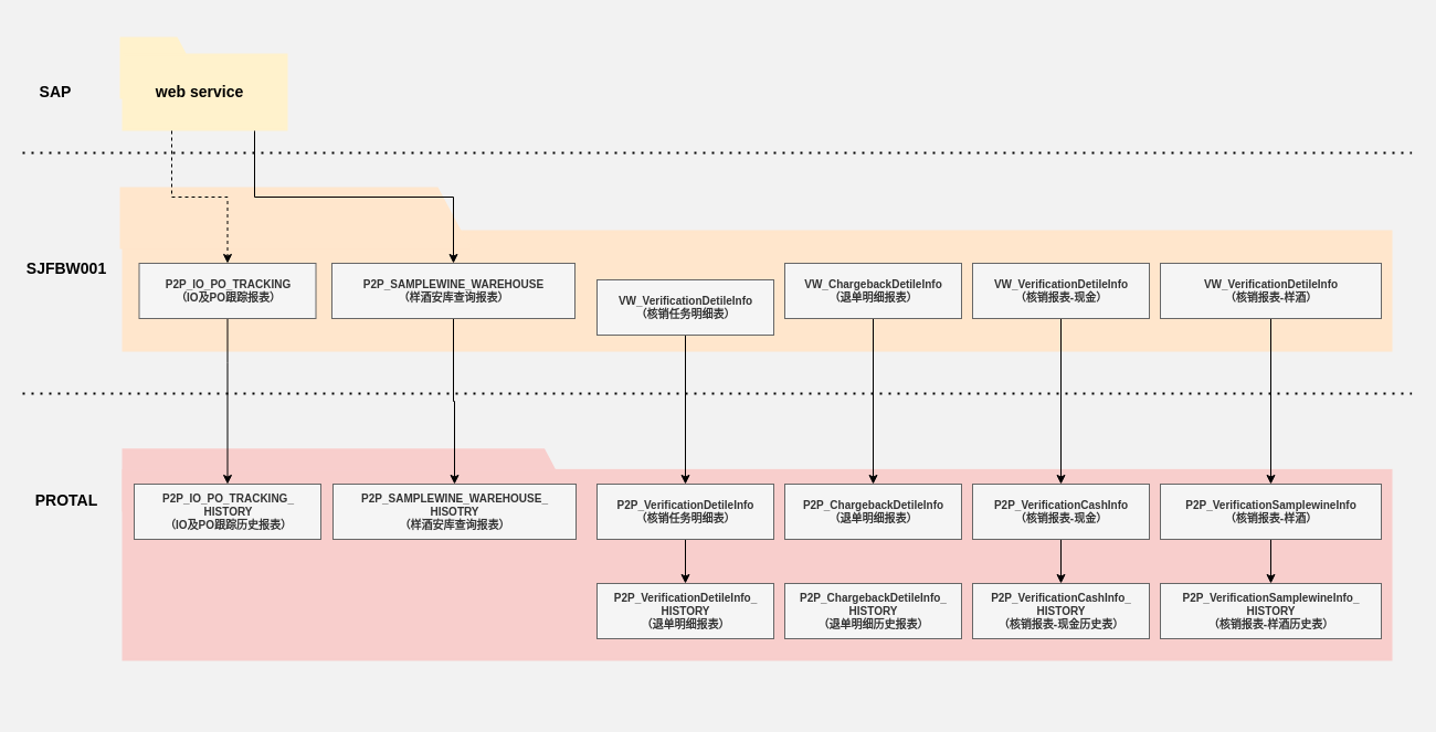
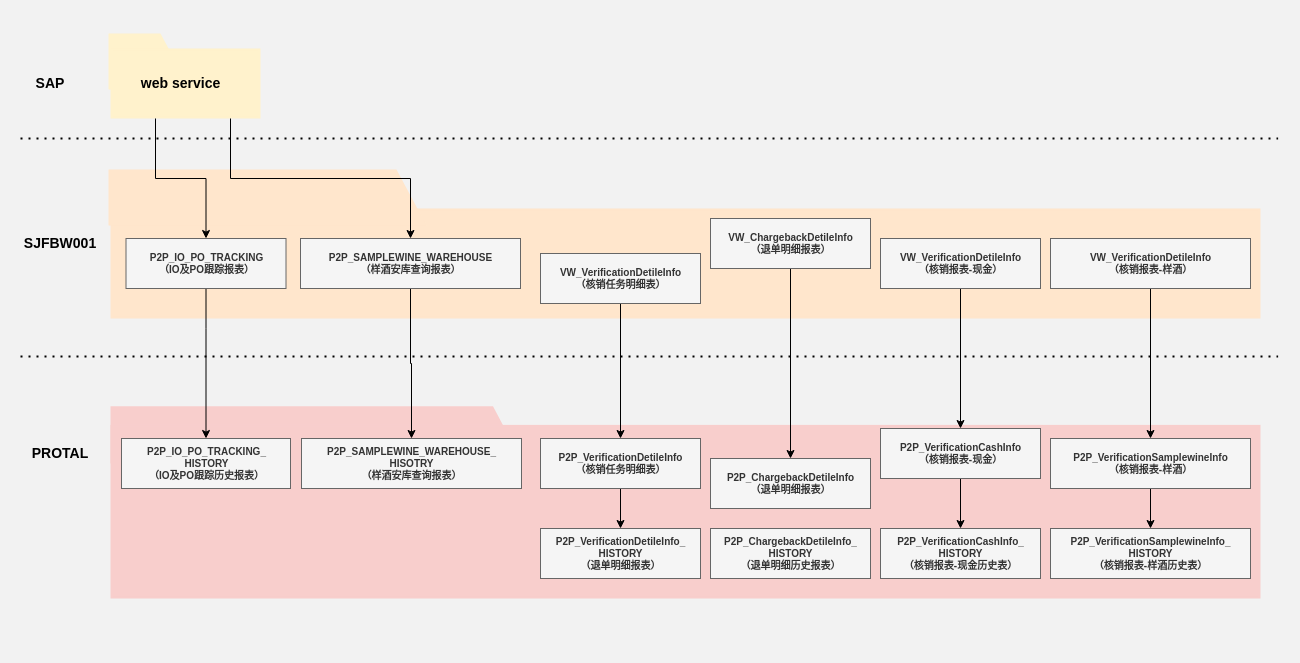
- <mxCell id="8" style="edgeStyle=orthogonalEdgeStyle;rounded=0;orthogonalLoop=1;jettySize=auto;html=1;exitX=0.25;exitY=1;exitDx=0;exitDy=0;fontSize=10;dashed=1;" edge="1" parent="1" source="10" target="15"><mxGeometry relative="1" as="geometry" /></mxCell>
+ <mxCell id="8" style="edgeStyle=orthogonalEdgeStyle;rounded=0;orthogonalLoop=1;jettySize=auto;html=1;exitX=0.25;exitY=1;exitDx=0;exitDy=0;fontSize=10;" edge="1" parent="1" source="10" target="15"><mxGeometry relative="1" as="geometry" /></mxCell>
- <mxCell id="22" value="VW_ChargebackDetileInfo&lt;br&gt;（退单明细报表）" style="text;html=1;fontSize=10;fontStyle=1;verticalAlign=middle;align=center;rounded=0;shadow=0;sketch=0;arcSize=12;strokeWidth=1;fillColor=#f5f5f5;fontColor=#333333;strokeColor=#666666;" vertex="1" parent="1"><mxGeometry x="710" y="238" width="160" height="50" as="geometry" /></mxCell>
+ <mxCell id="22" value="VW_ChargebackDetileInfo&lt;br&gt;（退单明细报表）" style="text;html=1;fontSize=10;fontStyle=1;verticalAlign=middle;align=center;rounded=0;shadow=0;sketch=0;arcSize=12;strokeWidth=1;fillColor=#f5f5f5;fontColor=#333333;strokeColor=#666666;" vertex="1" parent="1"><mxGeometry x="710" y="218" width="160" height="50" as="geometry" /></mxCell>
- <mxCell id="29" value="P2P_ChargebackDetileInfo&lt;br&gt;（退单明细报表）" style="text;html=1;fontSize=10;fontStyle=1;verticalAlign=middle;align=center;rounded=0;shadow=0;sketch=0;arcSize=12;strokeWidth=1;fillColor=#f5f5f5;fontColor=#333333;strokeColor=#666666;" vertex="1" parent="1"><mxGeometry x="710" y="438" width="160" height="50" as="geometry" /></mxCell>
+ <mxCell id="29" value="P2P_ChargebackDetileInfo&lt;br&gt;（退单明细报表）" style="text;html=1;fontSize=10;fontStyle=1;verticalAlign=middle;align=center;rounded=0;shadow=0;sketch=0;arcSize=12;strokeWidth=1;fillColor=#f5f5f5;fontColor=#333333;strokeColor=#666666;" vertex="1" parent="1"><mxGeometry x="710" y="458" width="160" height="50" as="geometry" /></mxCell>
- <mxCell id="31" value="P2P_VerificationCashInfo&lt;br&gt;（核销报表-现金）" style="text;strokeColor=#666666;fillColor=#f5f5f5;html=1;fontSize=10;fontStyle=1;verticalAlign=middle;align=center;rounded=0;shadow=0;sketch=0;arcSize=12;strokeWidth=1;fontColor=#333333;" vertex="1" parent="1"><mxGeometry x="880" y="438" width="160" height="50" as="geometry" /></mxCell>
+ <mxCell id="31" value="P2P_VerificationCashInfo&lt;br&gt;（核销报表-现金）" style="text;strokeColor=#666666;fillColor=#f5f5f5;html=1;fontSize=10;fontStyle=1;verticalAlign=middle;align=center;rounded=0;shadow=0;sketch=0;arcSize=12;strokeWidth=1;fontColor=#333333;" vertex="1" parent="1"><mxGeometry x="880" y="428" width="160" height="50" as="geometry" /></mxCell>
